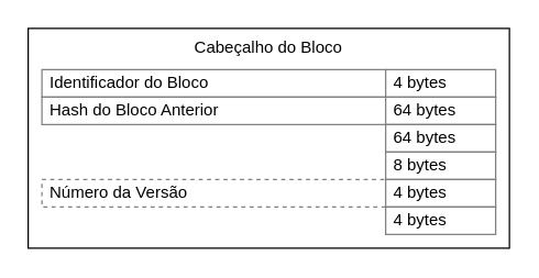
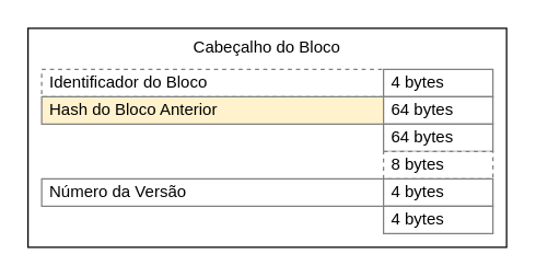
- <mxCell id="3" value="Identificador do Bloco" style="rounded=0;whiteSpace=wrap;html=1;strokeColor=#808080;align=left;spacingLeft=4;" parent="1" vertex="1"><mxGeometry x="30" y="50" width="250" height="20" as="geometry" /></mxCell>
+ <mxCell id="3" value="Identificador do Bloco" style="rounded=0;whiteSpace=wrap;html=1;strokeColor=#808080;align=left;spacingLeft=4;dashed=1;" parent="1" vertex="1"><mxGeometry x="30" y="50" width="250" height="20" as="geometry" /></mxCell>
- <mxCell id="4" value="Hash do Bloco Anterior" style="rounded=0;whiteSpace=wrap;html=1;strokeColor=#808080;align=left;spacingLeft=4;" parent="1" vertex="1"><mxGeometry x="30" y="70" width="250" height="20" as="geometry" /></mxCell>
+ <mxCell id="4" value="Hash do Bloco Anterior" style="rounded=0;whiteSpace=wrap;html=1;strokeColor=#808080;align=left;spacingLeft=4;fillColor=#fff2cc;" parent="1" vertex="1"><mxGeometry x="30" y="70" width="250" height="20" as="geometry" /></mxCell>
- <mxCell id="9" value="8 bytes" style="rounded=0;whiteSpace=wrap;html=1;strokeColor=#808080;align=left;spacingLeft=4;" vertex="1" parent="1"><mxGeometry x="280" y="110" width="80" height="20" as="geometry" /></mxCell>
+ <mxCell id="9" value="8 bytes" style="rounded=0;whiteSpace=wrap;html=1;strokeColor=#808080;align=left;spacingLeft=4;dashed=1;" vertex="1" parent="1"><mxGeometry x="280" y="110" width="80" height="20" as="geometry" /></mxCell>
- <mxCell id="5" value="Número da Versão" style="rounded=0;whiteSpace=wrap;html=1;strokeColor=#808080;align=left;spacingLeft=4;dashed=1;" parent="1" vertex="1"><mxGeometry x="30" y="130" width="250" height="20" as="geometry" /></mxCell>
+ <mxCell id="5" value="Número da Versão" style="rounded=0;whiteSpace=wrap;html=1;strokeColor=#808080;align=left;spacingLeft=4;" parent="1" vertex="1"><mxGeometry x="30" y="130" width="250" height="20" as="geometry" /></mxCell>
